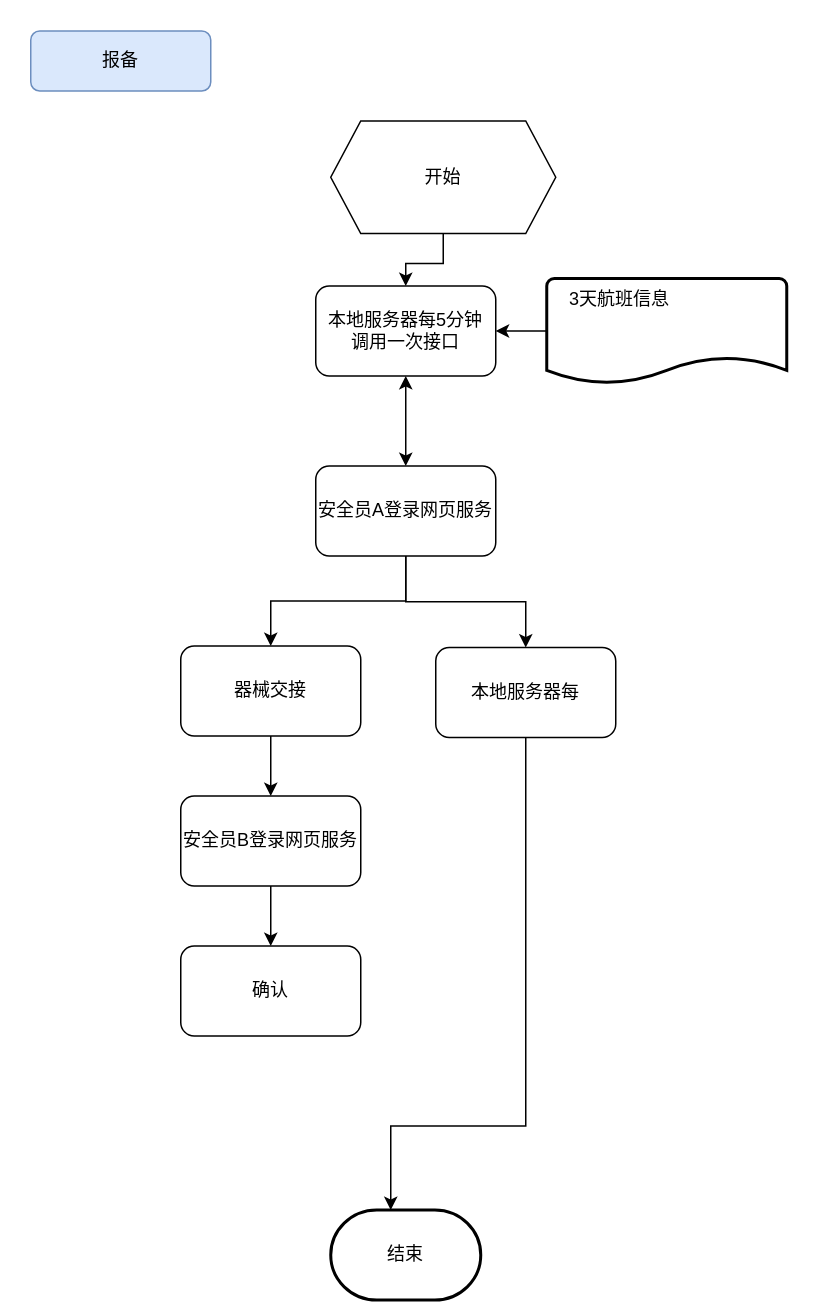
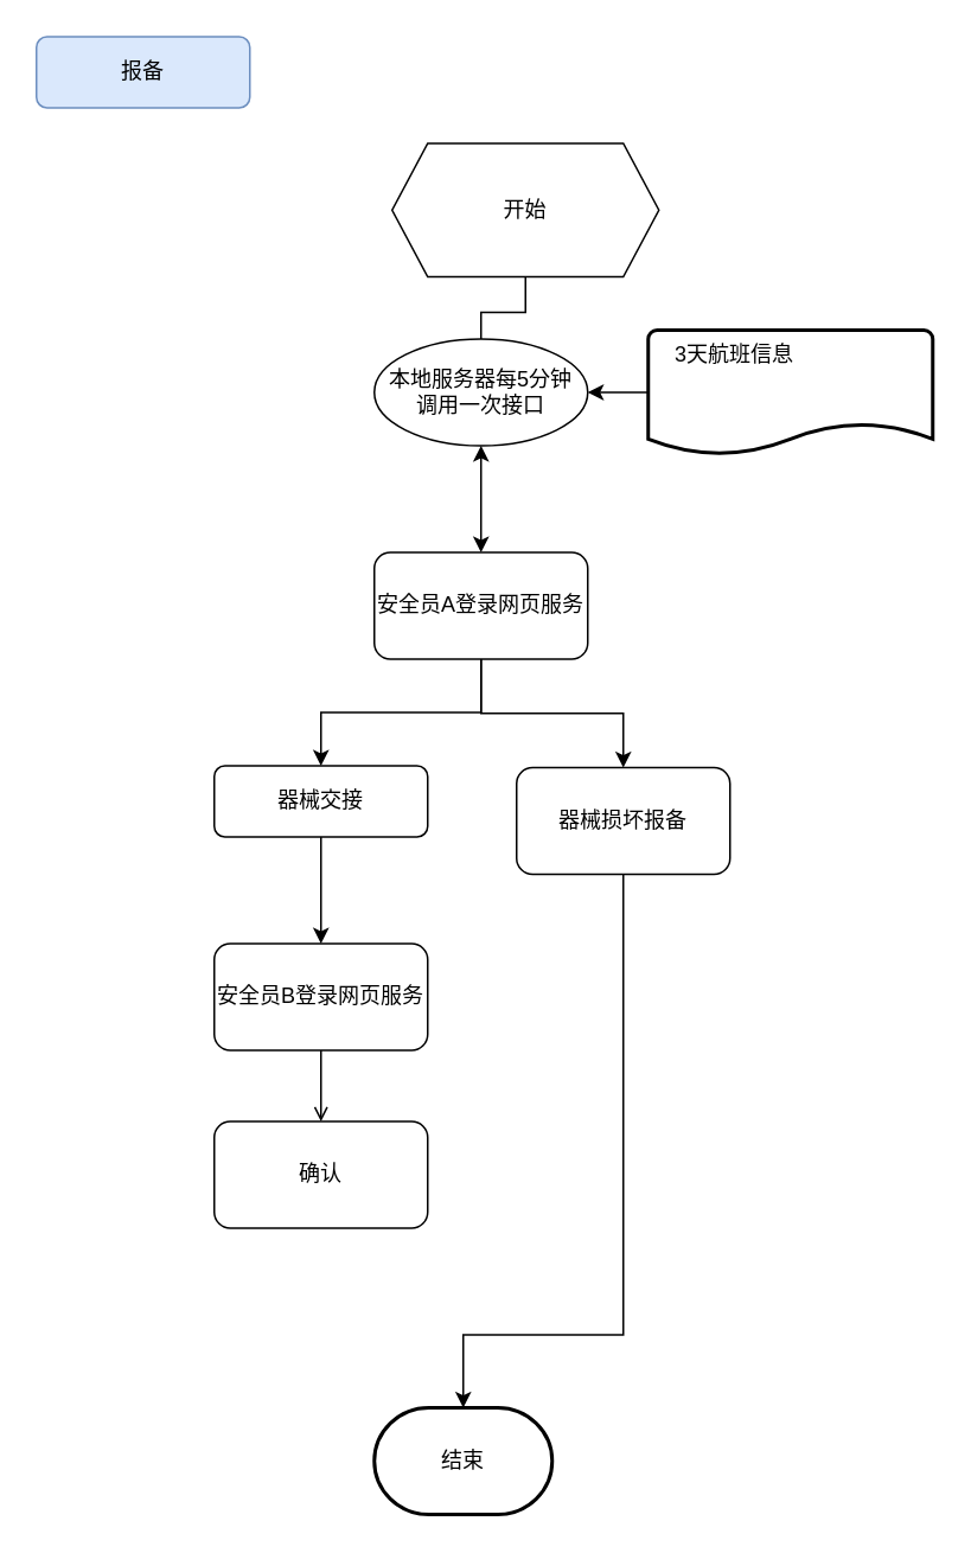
- <mxCell id="5" style="edgeStyle=orthogonalEdgeStyle;rounded=0;orthogonalLoop=1;jettySize=auto;html=1;entryX=0.5;entryY=0;entryDx=0;entryDy=0;" edge="1" parent="1" source="6" target="4"><mxGeometry relative="1" as="geometry" /></mxCell>
+ <mxCell id="5" style="edgeStyle=orthogonalEdgeStyle;rounded=0;orthogonalLoop=1;jettySize=auto;html=1;entryX=0.5;entryY=0;entryDx=0;entryDy=0;endArrow=none;" edge="1" parent="1" source="6" target="4"><mxGeometry relative="1" as="geometry" /></mxCell>
- <mxCell id="4" value="本地服务器每5分钟&lt;br&gt;调用一次接口" style="rounded=1;whiteSpace=wrap;html=1;" vertex="1" parent="1"><mxGeometry x="210" y="190" width="120" height="60" as="geometry" /></mxCell>
+ <mxCell id="4" value="本地服务器每5分钟&lt;br&gt;调用一次接口" style="ellipse;whiteSpace=wrap;html=1;" vertex="1" parent="1"><mxGeometry x="210" y="190" width="120" height="60" as="geometry" /></mxCell>
- <mxCell id="11" value="器械交接" style="rounded=1;whiteSpace=wrap;html=1;" vertex="1" parent="1"><mxGeometry x="120" y="430" width="120" height="60" as="geometry" /></mxCell>
+ <mxCell id="11" value="器械交接" style="rounded=1;whiteSpace=wrap;html=1;" vertex="1" parent="1"><mxGeometry x="120" y="430" width="120" height="40" as="geometry" /></mxCell>
- <mxCell id="13" value="本地服务器每" style="rounded=1;whiteSpace=wrap;html=1;" vertex="1" parent="1"><mxGeometry x="290" y="431" width="120" height="60" as="geometry" /></mxCell>
+ <mxCell id="13" value="器械损坏报备" style="rounded=1;whiteSpace=wrap;html=1;" vertex="1" parent="1"><mxGeometry x="290" y="431" width="120" height="60" as="geometry" /></mxCell>
- <mxCell id="16" style="edgeStyle=orthogonalEdgeStyle;rounded=0;orthogonalLoop=1;jettySize=auto;html=1;" edge="1" parent="1" source="17" target="18"><mxGeometry relative="1" as="geometry" /></mxCell>
+ <mxCell id="16" style="edgeStyle=orthogonalEdgeStyle;rounded=0;orthogonalLoop=1;jettySize=auto;html=1;endArrow=open;" edge="1" parent="1" source="17" target="18"><mxGeometry relative="1" as="geometry" /></mxCell>
- <mxCell id="19" value="结束" style="strokeWidth=2;html=1;shape=mxgraph.flowchart.terminator;whiteSpace=wrap;" vertex="1" parent="1"><mxGeometry x="220" y="806" width="100" height="60" as="geometry" /></mxCell>
+ <mxCell id="19" value="结束" style="strokeWidth=2;html=1;shape=mxgraph.flowchart.terminator;whiteSpace=wrap;" vertex="1" parent="1"><mxGeometry x="210" y="791" width="100" height="60" as="geometry" /></mxCell>
